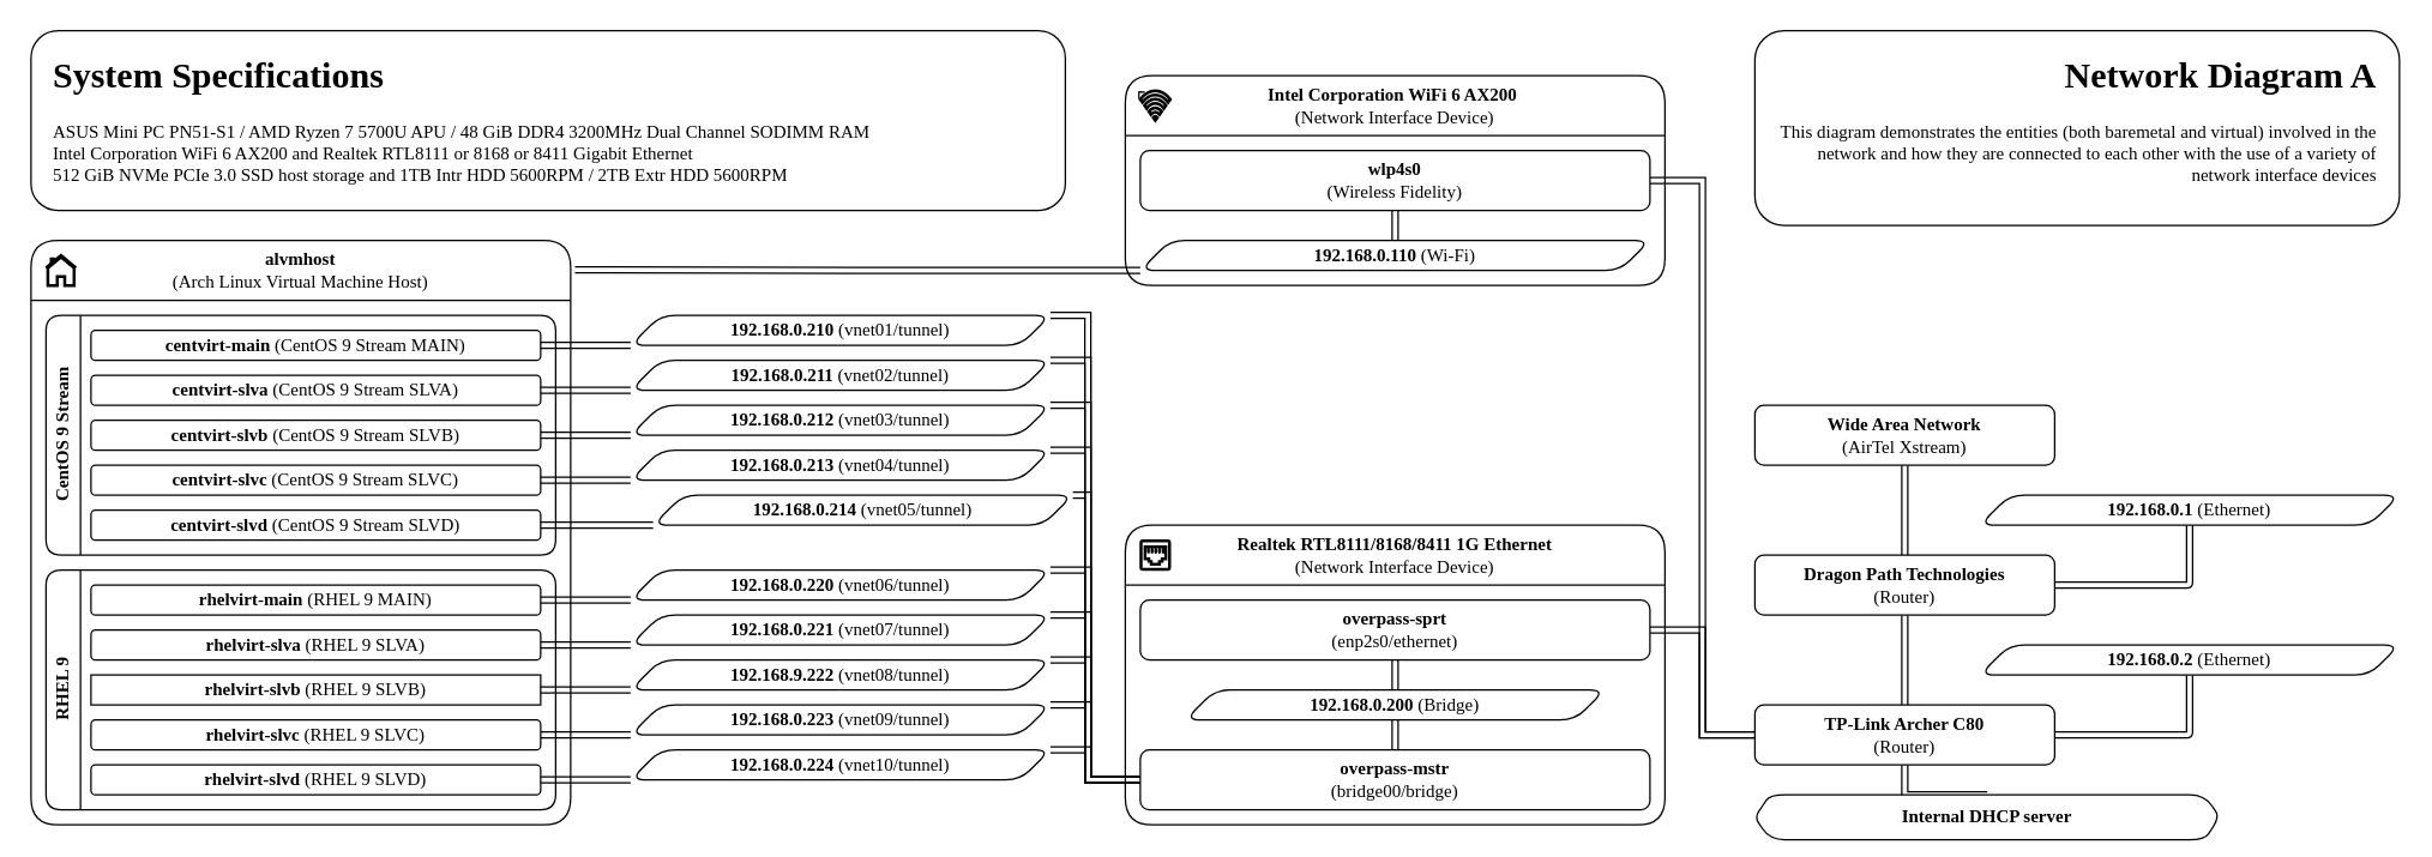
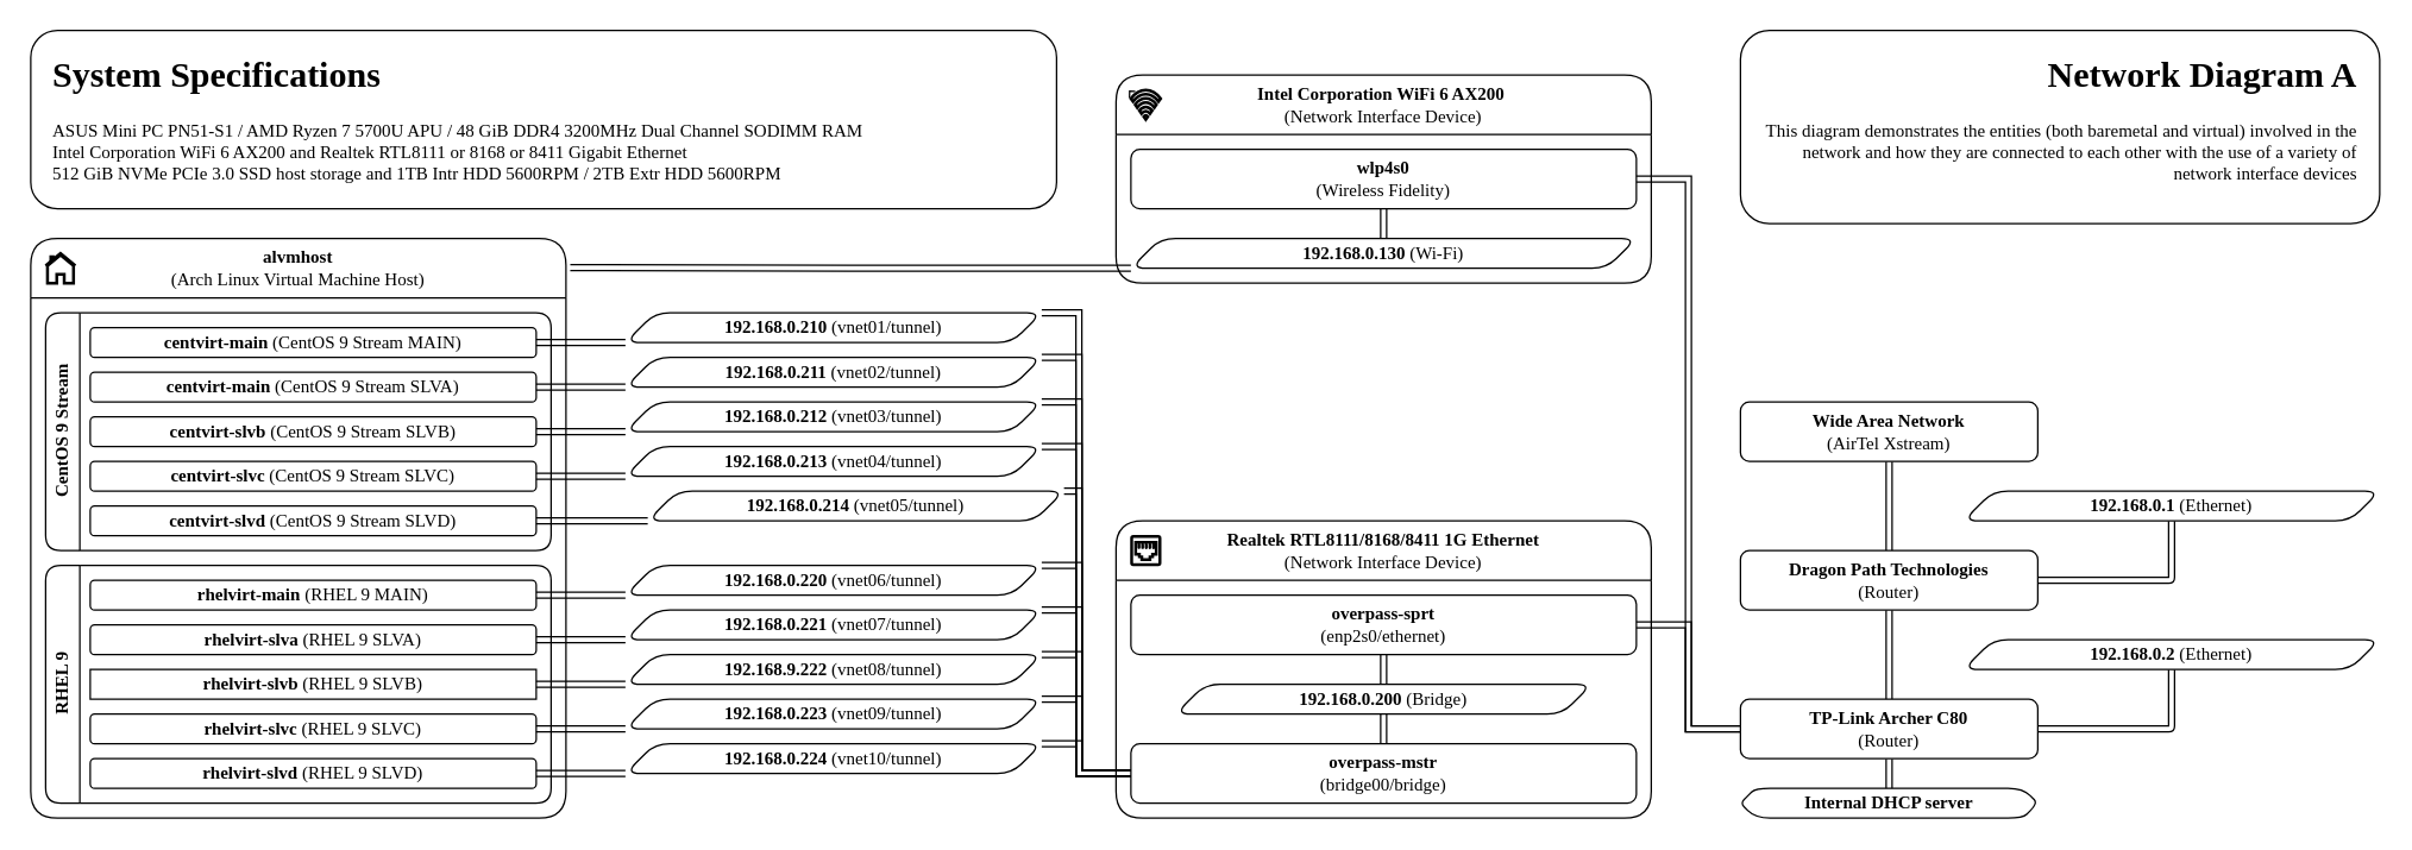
- <mxCell id="66" value="&lt;font data-font-src=&quot;https://fonts.googleapis.com/css?family=JetBrains+Mono&quot; face=&quot;JetBrains Mono&quot;&gt;&lt;b style=&quot;&quot;&gt;192.168.0.110&amp;nbsp;&lt;/b&gt;(Wi-Fi)&lt;/font&gt;" style="shape=parallelogram;perimeter=parallelogramPerimeter;whiteSpace=wrap;html=1;fixedSize=1;labelBackgroundColor=none;rounded=1;" vertex="1" parent="64"><mxGeometry x="10" y="110" width="340" height="20" as="geometry" /></mxCell>
+ <mxCell id="66" value="&lt;font data-font-src=&quot;https://fonts.googleapis.com/css?family=JetBrains+Mono&quot; face=&quot;JetBrains Mono&quot;&gt;&lt;b style=&quot;&quot;&gt;192.168.0.130&amp;nbsp;&lt;/b&gt;(Wi-Fi)&lt;/font&gt;" style="shape=parallelogram;perimeter=parallelogramPerimeter;whiteSpace=wrap;html=1;fixedSize=1;labelBackgroundColor=none;rounded=1;" vertex="1" parent="64"><mxGeometry x="10" y="110" width="340" height="20" as="geometry" /></mxCell>
- <mxCell id="7" value="&lt;font face=&quot;JetBrains Mono&quot; data-font-src=&quot;https://fonts.googleapis.com/css?family=JetBrains+Mono&quot;&gt;&lt;font style=&quot;&quot; data-font-src=&quot;https://fonts.googleapis.com/css?family=IBM+Plex+Sans&quot;&gt;&lt;b style=&quot;&quot;&gt;centvirt-slva&lt;/b&gt;&amp;nbsp;&lt;/font&gt;(CentOS 9 Stream SLVA)&lt;/font&gt;" style="rounded=1;whiteSpace=wrap;html=1;labelBackgroundColor=none;" parent="3" vertex="1"><mxGeometry x="30" y="40" width="300" height="20" as="geometry" /></mxCell>
+ <mxCell id="7" value="&lt;font face=&quot;JetBrains Mono&quot; data-font-src=&quot;https://fonts.googleapis.com/css?family=JetBrains+Mono&quot;&gt;&lt;font style=&quot;&quot; data-font-src=&quot;https://fonts.googleapis.com/css?family=IBM+Plex+Sans&quot;&gt;&lt;b style=&quot;&quot;&gt;centvirt-main&lt;/b&gt;&amp;nbsp;&lt;/font&gt;(CentOS 9 Stream SLVA)&lt;/font&gt;" style="rounded=1;whiteSpace=wrap;html=1;labelBackgroundColor=none;" parent="3" vertex="1"><mxGeometry x="30" y="40" width="300" height="20" as="geometry" /></mxCell>
- <mxCell id="63" value="&lt;font data-font-src=&quot;https://fonts.googleapis.com/css?family=JetBrains+Mono&quot; face=&quot;JetBrains Mono&quot;&gt;&lt;b&gt;Internal DHCP server&lt;/b&gt;&lt;/font&gt;" style="shape=hexagon;perimeter=hexagonPerimeter2;whiteSpace=wrap;html=1;fixedSize=1;size=10;labelBackgroundColor=none;rounded=1;" parent="1" vertex="1"><mxGeometry x="1170" y="530" width="310" height="30" as="geometry" /></mxCell>
+ <mxCell id="63" value="&lt;font data-font-src=&quot;https://fonts.googleapis.com/css?family=JetBrains+Mono&quot; face=&quot;JetBrains Mono&quot;&gt;&lt;b&gt;Internal DHCP server&lt;/b&gt;&lt;/font&gt;" style="shape=hexagon;perimeter=hexagonPerimeter2;whiteSpace=wrap;html=1;fixedSize=1;size=10;labelBackgroundColor=none;rounded=1;" parent="1" vertex="1"><mxGeometry x="1170" y="530" width="200" height="20" as="geometry" /></mxCell>
